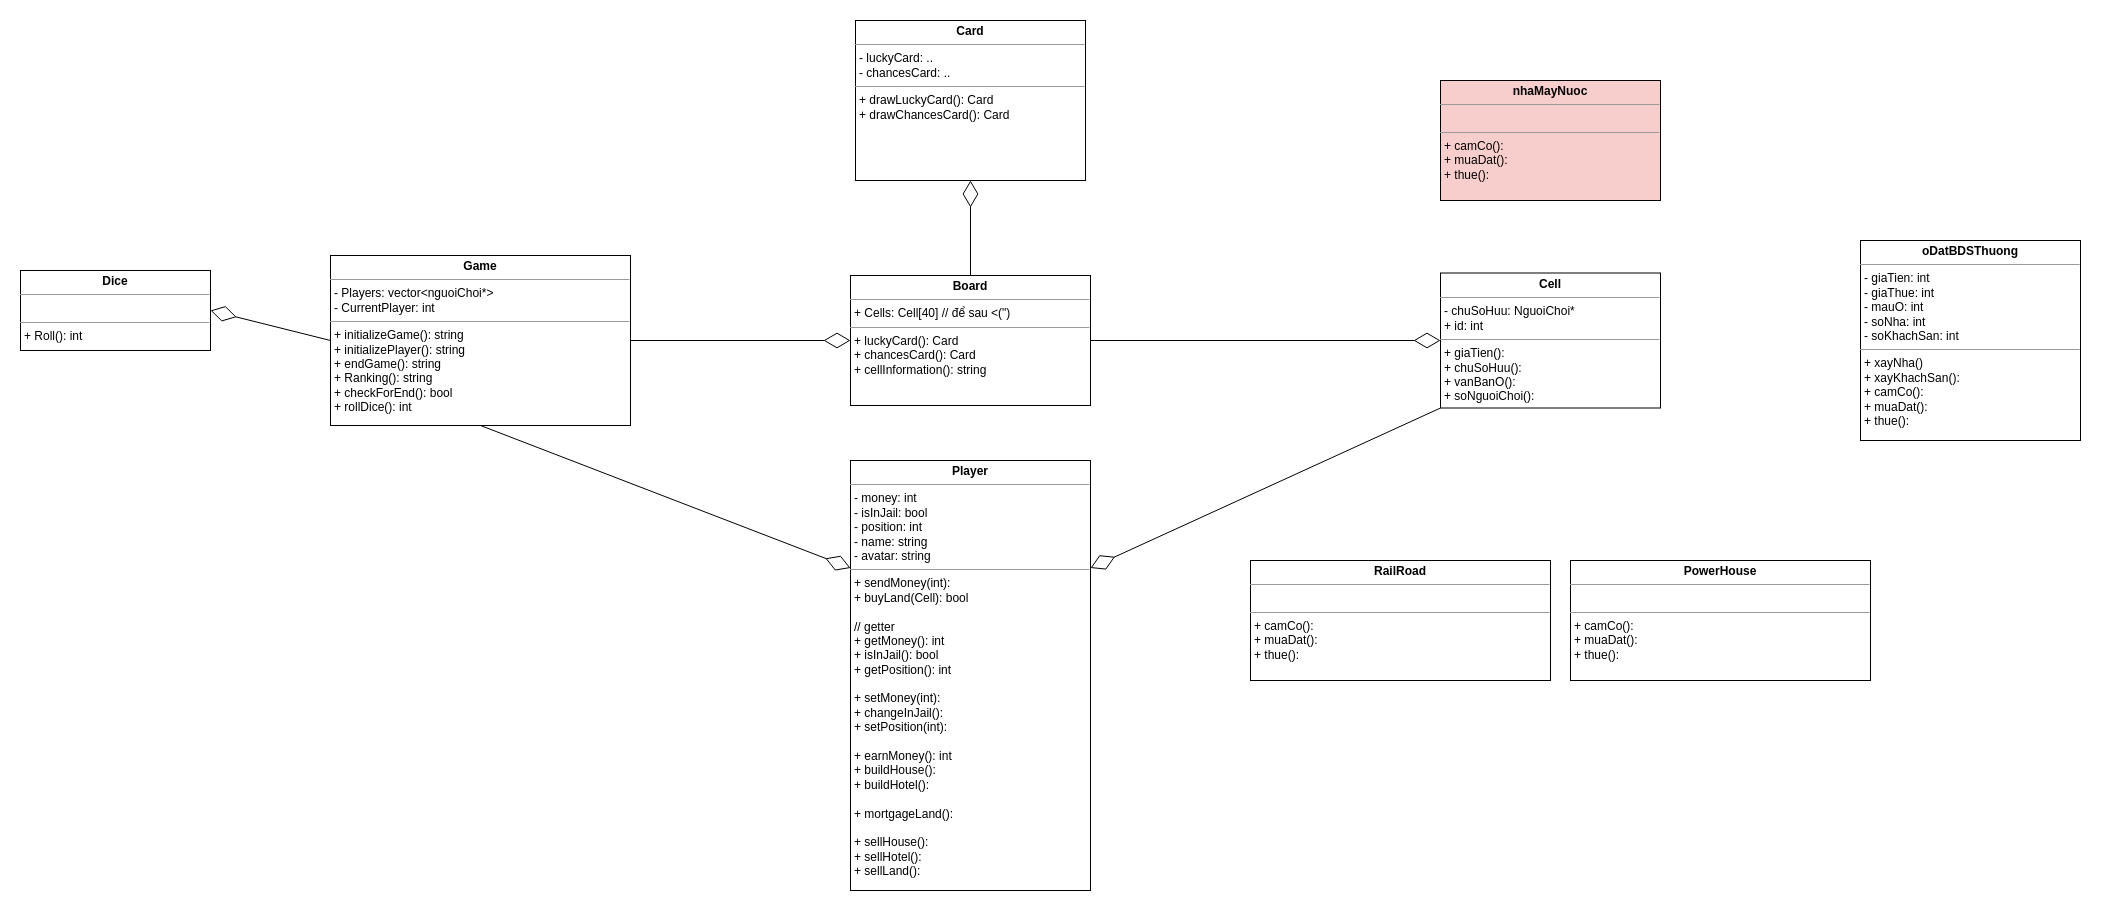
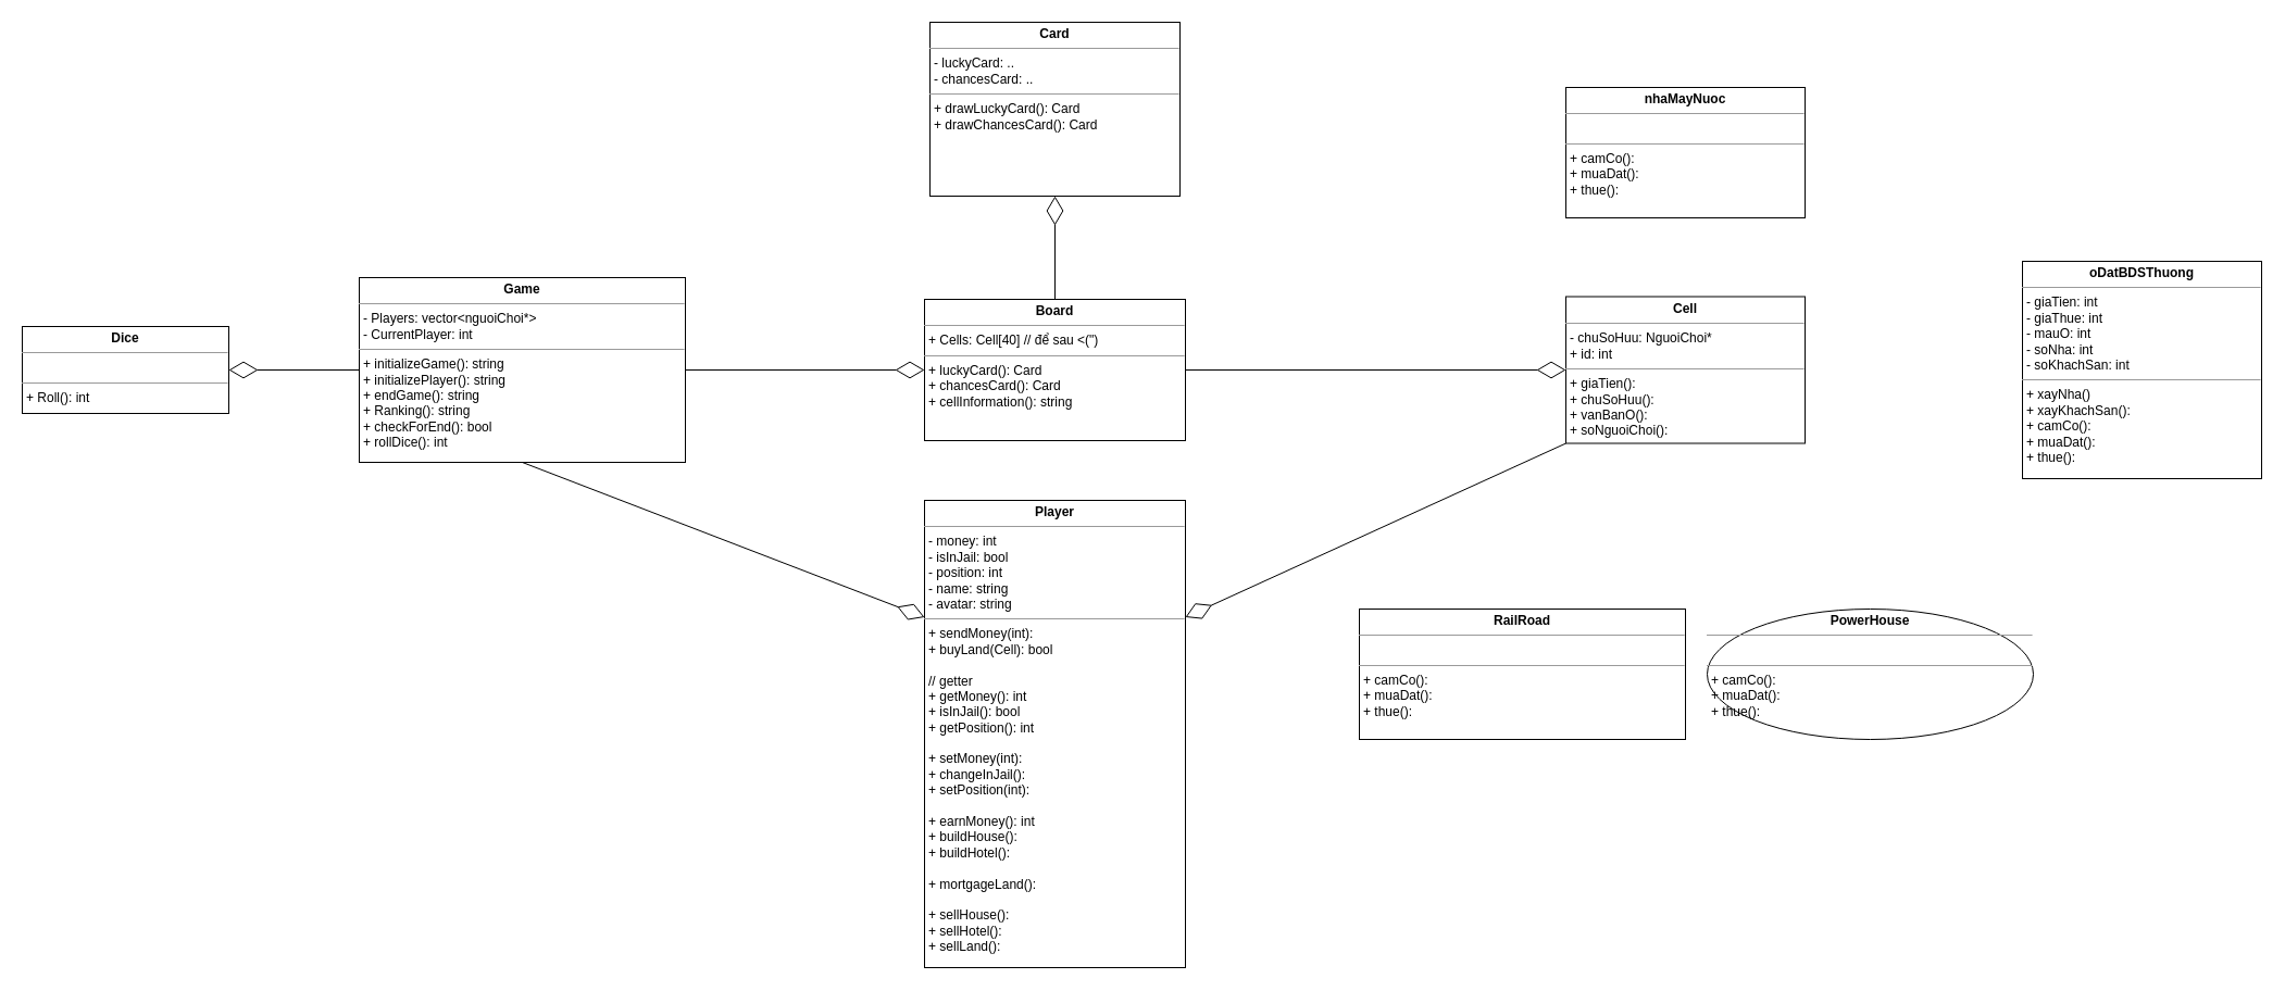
- <mxCell id="12" value="&lt;p style=&quot;margin: 0px ; margin-top: 4px ; text-align: center&quot;&gt;&lt;b&gt;nhaMayNuoc&lt;/b&gt;&lt;/p&gt;&lt;hr size=&quot;1&quot;&gt;&lt;p style=&quot;margin: 0px ; margin-left: 4px&quot;&gt;&lt;br&gt;&lt;/p&gt;&lt;hr size=&quot;1&quot;&gt;&lt;p style=&quot;margin: 0px ; margin-left: 4px&quot;&gt;&lt;span&gt;+ camCo():&lt;/span&gt;&lt;br&gt;&lt;/p&gt;&lt;p style=&quot;margin: 0px ; margin-left: 4px&quot;&gt;+ muaDat():&lt;/p&gt;&lt;p style=&quot;margin: 0px ; margin-left: 4px&quot;&gt;+ thue():&lt;/p&gt;" style="verticalAlign=top;align=left;overflow=fill;fontSize=12;fontFamily=Helvetica;html=1;fillColor=#f8cecc;" parent="1" vertex="1"><mxGeometry x="1440" y="80" width="220" height="120" as="geometry" /></mxCell>
+ <mxCell id="12" value="&lt;p style=&quot;margin: 0px ; margin-top: 4px ; text-align: center&quot;&gt;&lt;b&gt;nhaMayNuoc&lt;/b&gt;&lt;/p&gt;&lt;hr size=&quot;1&quot;&gt;&lt;p style=&quot;margin: 0px ; margin-left: 4px&quot;&gt;&lt;br&gt;&lt;/p&gt;&lt;hr size=&quot;1&quot;&gt;&lt;p style=&quot;margin: 0px ; margin-left: 4px&quot;&gt;&lt;span&gt;+ camCo():&lt;/span&gt;&lt;br&gt;&lt;/p&gt;&lt;p style=&quot;margin: 0px ; margin-left: 4px&quot;&gt;+ muaDat():&lt;/p&gt;&lt;p style=&quot;margin: 0px ; margin-left: 4px&quot;&gt;+ thue():&lt;/p&gt;" style="verticalAlign=top;align=left;overflow=fill;fontSize=12;fontFamily=Helvetica;html=1;" parent="1" vertex="1"><mxGeometry x="1440" y="80" width="220" height="120" as="geometry" /></mxCell>
- <mxCell id="5" value="&lt;p style=&quot;margin: 0px ; margin-top: 4px ; text-align: center&quot;&gt;&lt;b&gt;Dice&lt;/b&gt;&lt;/p&gt;&lt;hr size=&quot;1&quot;&gt;&lt;p style=&quot;margin: 0px ; margin-left: 4px&quot;&gt;&lt;br&gt;&lt;/p&gt;&lt;hr size=&quot;1&quot;&gt;&lt;p style=&quot;margin: 0px ; margin-left: 4px&quot;&gt;+ Roll(): int&lt;/p&gt;" style="verticalAlign=top;align=left;overflow=fill;fontSize=12;fontFamily=Helvetica;html=1;" parent="1" vertex="1"><mxGeometry x="20" y="270" width="190" height="80" as="geometry" /></mxCell>
+ <mxCell id="5" value="&lt;p style=&quot;margin: 0px ; margin-top: 4px ; text-align: center&quot;&gt;&lt;b&gt;Dice&lt;/b&gt;&lt;/p&gt;&lt;hr size=&quot;1&quot;&gt;&lt;p style=&quot;margin: 0px ; margin-left: 4px&quot;&gt;&lt;br&gt;&lt;/p&gt;&lt;hr size=&quot;1&quot;&gt;&lt;p style=&quot;margin: 0px ; margin-left: 4px&quot;&gt;+ Roll(): int&lt;/p&gt;" style="verticalAlign=top;align=left;overflow=fill;fontSize=12;fontFamily=Helvetica;html=1;" parent="1" vertex="1"><mxGeometry x="20" y="300" width="190" height="80" as="geometry" /></mxCell>
- <mxCell id="11" value="&lt;p style=&quot;margin: 0px ; margin-top: 4px ; text-align: center&quot;&gt;&lt;b&gt;PowerHouse&lt;/b&gt;&lt;/p&gt;&lt;hr size=&quot;1&quot;&gt;&lt;p style=&quot;margin: 0px ; margin-left: 4px&quot;&gt;&lt;br&gt;&lt;/p&gt;&lt;hr size=&quot;1&quot;&gt;&lt;p style=&quot;margin: 0px ; margin-left: 4px&quot;&gt;&lt;span&gt;+ camCo():&lt;/span&gt;&lt;br&gt;&lt;/p&gt;&lt;p style=&quot;margin: 0px ; margin-left: 4px&quot;&gt;+ muaDat():&lt;/p&gt;&lt;p style=&quot;margin: 0px ; margin-left: 4px&quot;&gt;+ thue():&lt;/p&gt;&lt;p style=&quot;margin: 0px ; margin-left: 4px&quot;&gt;&lt;br&gt;&lt;/p&gt;" style="verticalAlign=top;align=left;overflow=fill;fontSize=12;fontFamily=Helvetica;html=1;" parent="1" vertex="1"><mxGeometry x="1570" y="560" width="300" height="120" as="geometry" /></mxCell>
+ <mxCell id="11" value="&lt;p style=&quot;margin: 0px ; margin-top: 4px ; text-align: center&quot;&gt;&lt;b&gt;PowerHouse&lt;/b&gt;&lt;/p&gt;&lt;hr size=&quot;1&quot;&gt;&lt;p style=&quot;margin: 0px ; margin-left: 4px&quot;&gt;&lt;br&gt;&lt;/p&gt;&lt;hr size=&quot;1&quot;&gt;&lt;p style=&quot;margin: 0px ; margin-left: 4px&quot;&gt;&lt;span&gt;+ camCo():&lt;/span&gt;&lt;br&gt;&lt;/p&gt;&lt;p style=&quot;margin: 0px ; margin-left: 4px&quot;&gt;+ muaDat():&lt;/p&gt;&lt;p style=&quot;margin: 0px ; margin-left: 4px&quot;&gt;+ thue():&lt;/p&gt;&lt;p style=&quot;margin: 0px ; margin-left: 4px&quot;&gt;&lt;br&gt;&lt;/p&gt;" style="ellipse;verticalAlign=top;align=left;overflow=fill;fontSize=12;fontFamily=Helvetica;html=1;" parent="1" vertex="1"><mxGeometry x="1570" y="560" width="300" height="120" as="geometry" /></mxCell>
